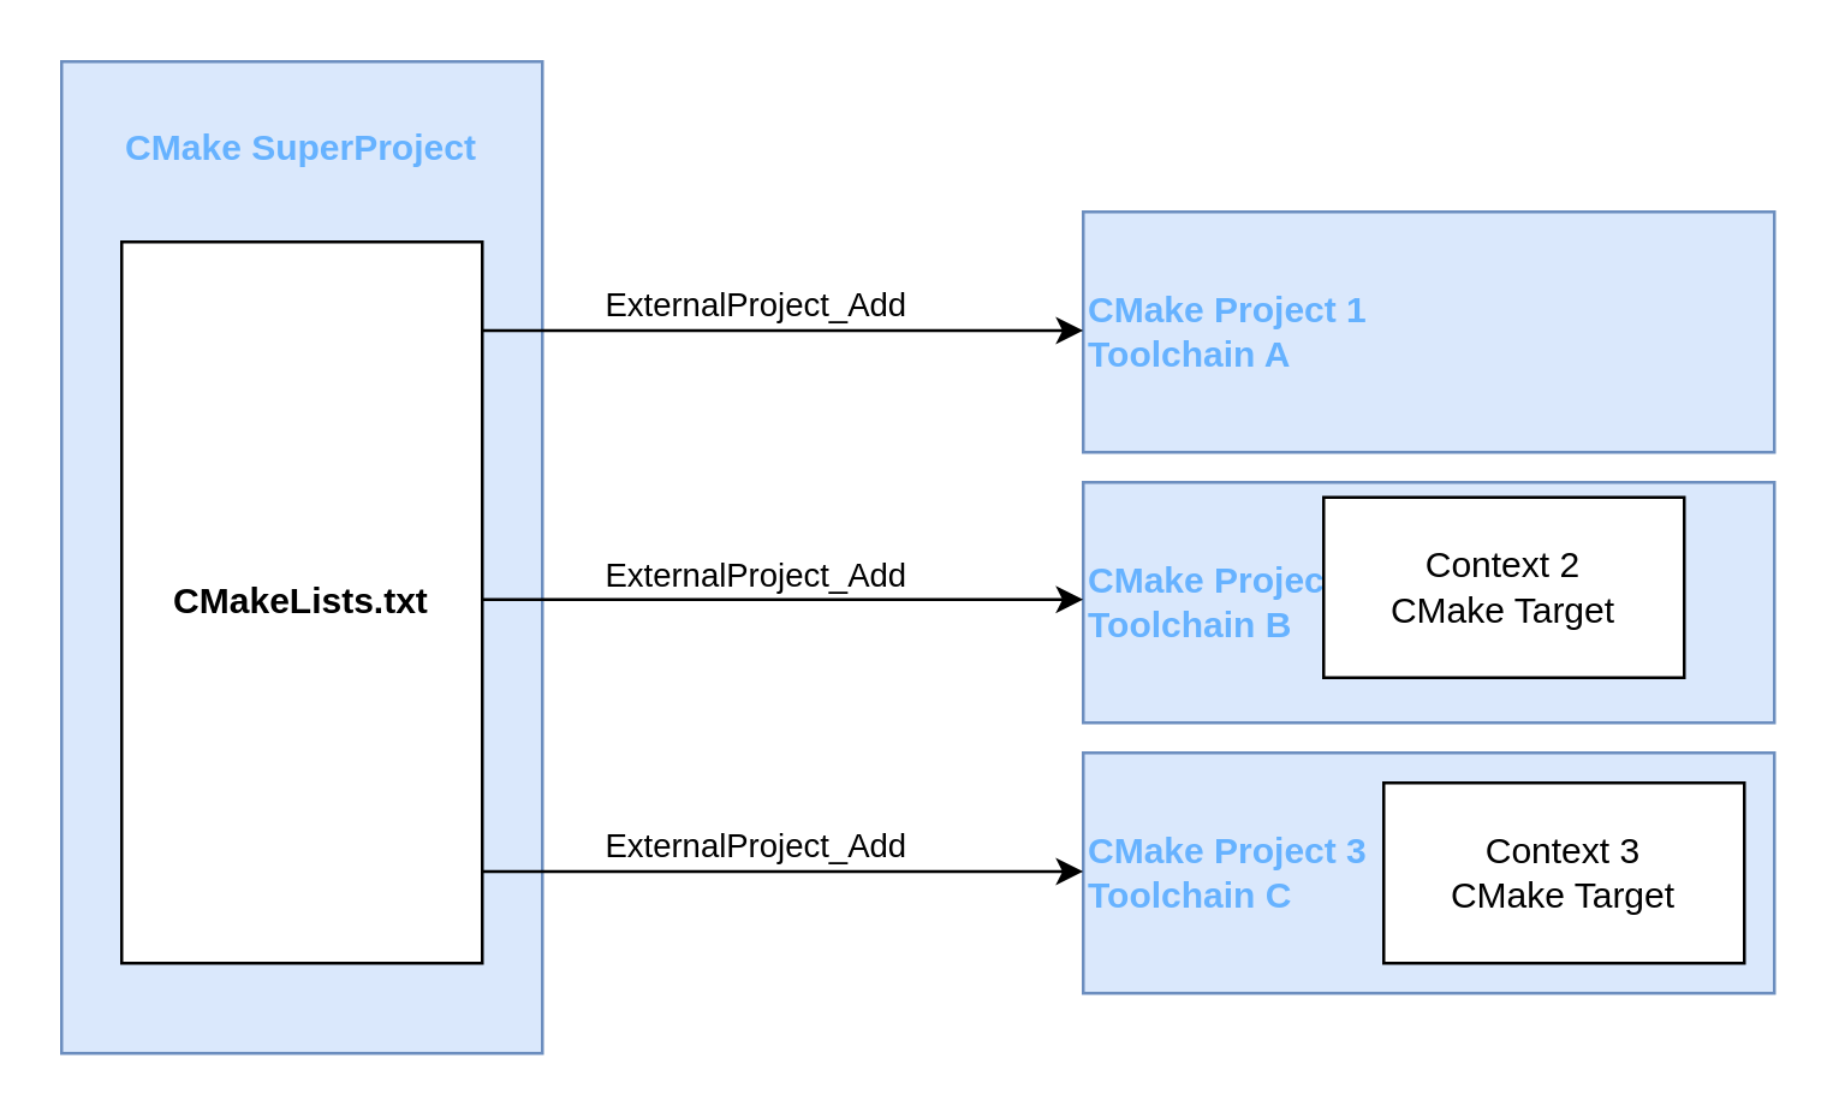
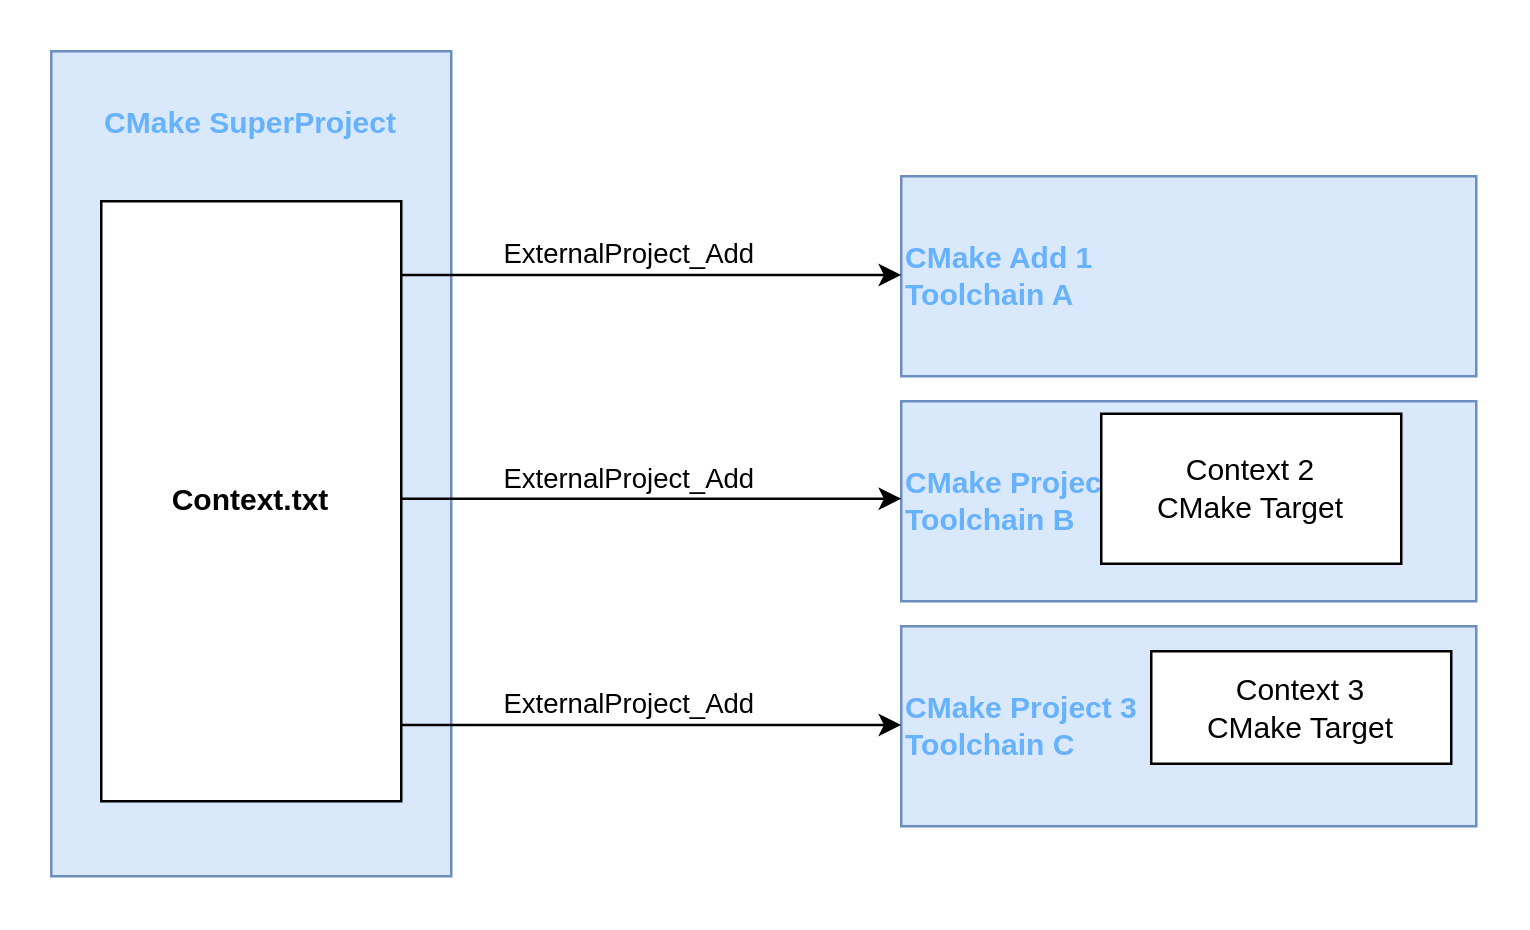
- <mxCell id="6" value="&lt;font color=&quot;#66b2ff&quot;&gt;&lt;b&gt;CMake Project 1&lt;br&gt;Toolchain A&lt;/b&gt;&lt;/font&gt;" style="rounded=0;whiteSpace=wrap;html=1;fillColor=#dae8fc;strokeColor=#6c8ebf;align=left;" parent="1" vertex="1"><mxGeometry x="360" y="70" width="230" height="80" as="geometry" /></mxCell>
+ <mxCell id="6" value="&lt;font color=&quot;#66b2ff&quot;&gt;&lt;b&gt;CMake Add 1&lt;br&gt;Toolchain A&lt;/b&gt;&lt;/font&gt;" style="rounded=0;whiteSpace=wrap;html=1;fillColor=#dae8fc;strokeColor=#6c8ebf;align=left;" parent="1" vertex="1"><mxGeometry x="360" y="70" width="230" height="80" as="geometry" /></mxCell>
- <mxCell id="5" value="&lt;b&gt;CMakeLists.txt&lt;br&gt;&lt;/b&gt;" style="rounded=0;whiteSpace=wrap;html=1;" parent="1" vertex="1"><mxGeometry x="40" y="80" width="120" height="240" as="geometry" /></mxCell>
+ <mxCell id="5" value="&lt;b&gt;Context.txt&lt;br&gt;&lt;/b&gt;" style="rounded=0;whiteSpace=wrap;html=1;" parent="1" vertex="1"><mxGeometry x="40" y="80" width="120" height="240" as="geometry" /></mxCell>
- <mxCell id="14" value="Context 3&lt;br style=&quot;border-color: var(--border-color);&quot;&gt;CMake Target" style="rounded=0;whiteSpace=wrap;html=1;" parent="1" vertex="1"><mxGeometry x="460" y="260" width="120" height="60" as="geometry" /></mxCell>
+ <mxCell id="14" value="Context 3&lt;br style=&quot;border-color: var(--border-color);&quot;&gt;CMake Target" style="rounded=0;whiteSpace=wrap;html=1;" parent="1" vertex="1"><mxGeometry x="460" y="260" width="120" height="45" as="geometry" /></mxCell>
